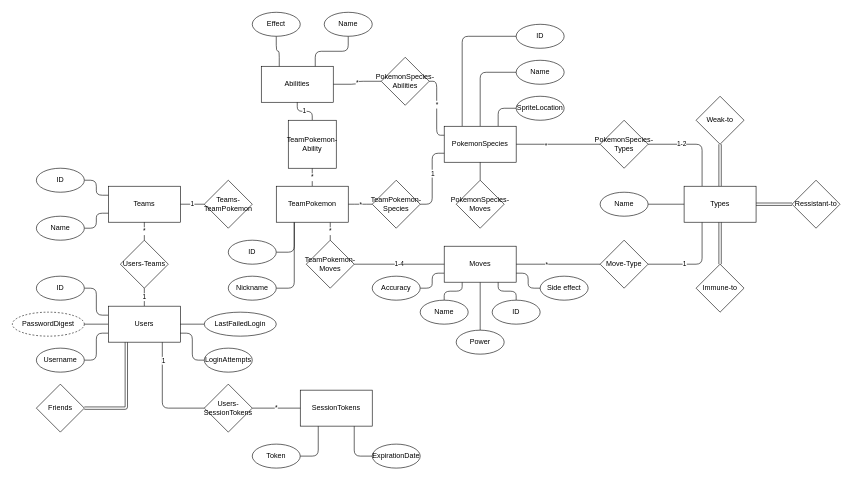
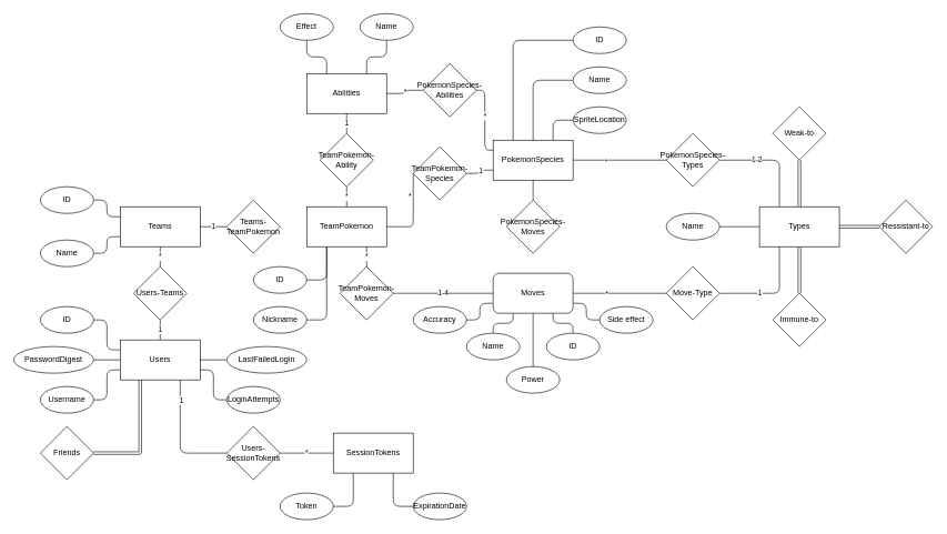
- <mxCell id="41" value="Abilities" style="rounded=0;whiteSpace=wrap;html=1;" parent="1" vertex="1"><mxGeometry x="435" y="110" width="120" height="60" as="geometry" /></mxCell>
+ <mxCell id="41" value="Abilities" style="rounded=0;whiteSpace=wrap;html=1;" parent="1" vertex="1"><mxGeometry x="460" y="110" width="120" height="60" as="geometry" /></mxCell>
- <mxCell id="78" value="TeamPokemon-Ability" style="whiteSpace=wrap;html=1;rounded=0;" parent="1" vertex="1"><mxGeometry x="480" y="200" width="80" height="80" as="geometry" /></mxCell>
+ <mxCell id="78" value="TeamPokemon-Ability" style="rhombus;whiteSpace=wrap;html=1;" parent="1" vertex="1"><mxGeometry x="480" y="200" width="80" height="80" as="geometry" /></mxCell>
- <mxCell id="83" value="TeamPokemon-Species" style="rhombus;whiteSpace=wrap;html=1;" parent="1" vertex="1"><mxGeometry x="620" y="300" width="80" height="80" as="geometry" /></mxCell>
+ <mxCell id="83" value="TeamPokemon-Species" style="rhombus;whiteSpace=wrap;html=1;" parent="1" vertex="1"><mxGeometry x="620" y="220" width="80" height="80" as="geometry" /></mxCell>
- <mxCell id="18" value="Moves" style="rounded=0;whiteSpace=wrap;html=1;" parent="1" vertex="1"><mxGeometry x="740" y="410" width="120" height="60" as="geometry" /></mxCell>
+ <mxCell id="18" value="Moves" style="whiteSpace=wrap;html=1;rounded=1;" parent="1" vertex="1"><mxGeometry x="740" y="410" width="120" height="60" as="geometry" /></mxCell>
- <mxCell id="60" value="PasswordDigest" style="ellipse;whiteSpace=wrap;html=1;dashed=1;" parent="1" vertex="1"><mxGeometry x="20" y="520" width="120" height="40" as="geometry" /></mxCell>
+ <mxCell id="60" value="PasswordDigest" style="ellipse;whiteSpace=wrap;html=1;" parent="1" vertex="1"><mxGeometry x="20" y="520" width="120" height="40" as="geometry" /></mxCell>
